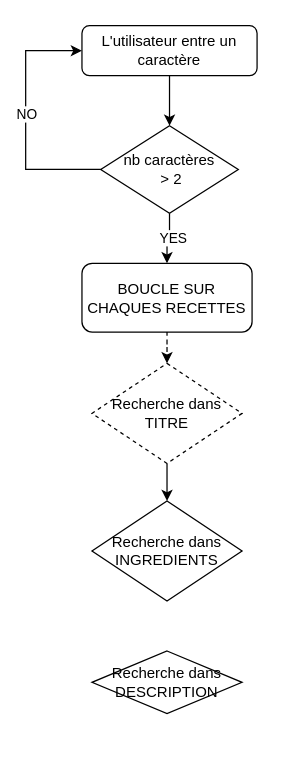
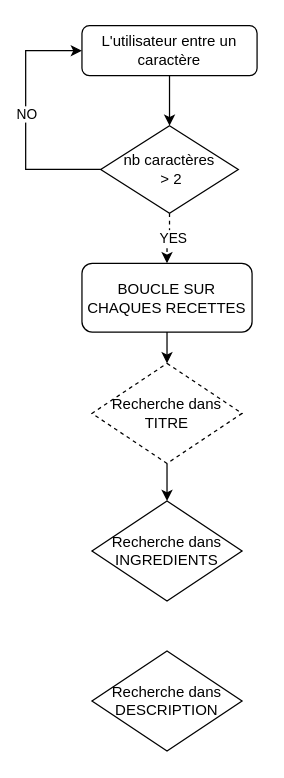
- <mxCell id="6" style="edgeStyle=orthogonalEdgeStyle;rounded=0;orthogonalLoop=1;jettySize=auto;html=1;entryX=0.5;entryY=0;entryDx=0;entryDy=0;" parent="1" source="8" target="11" edge="1"><mxGeometry relative="1" as="geometry" /></mxCell>
+ <mxCell id="6" style="edgeStyle=orthogonalEdgeStyle;rounded=0;orthogonalLoop=1;jettySize=auto;html=1;entryX=0.5;entryY=0;entryDx=0;entryDy=0;dashed=1;" parent="1" source="8" target="11" edge="1"><mxGeometry relative="1" as="geometry" /></mxCell>
- <mxCell id="10" style="edgeStyle=orthogonalEdgeStyle;rounded=0;orthogonalLoop=1;jettySize=auto;html=1;entryX=0.5;entryY=0;entryDx=0;entryDy=0;dashed=1;" edge="1" parent="1" source="11" target="13"><mxGeometry relative="1" as="geometry" /></mxCell>
+ <mxCell id="10" style="edgeStyle=orthogonalEdgeStyle;rounded=0;orthogonalLoop=1;jettySize=auto;html=1;entryX=0.5;entryY=0;entryDx=0;entryDy=0;" edge="1" parent="1" source="11" target="13"><mxGeometry relative="1" as="geometry" /></mxCell>
- <mxCell id="15" value="Recherche dans DESCRIPTION" style="rhombus;whiteSpace=wrap;html=1;" vertex="1" parent="1"><mxGeometry x="73" y="520" width="120" height="50" as="geometry" /></mxCell>
+ <mxCell id="15" value="Recherche dans DESCRIPTION" style="rhombus;whiteSpace=wrap;html=1;" vertex="1" parent="1"><mxGeometry x="73" y="520" width="120" height="80" as="geometry" /></mxCell>
